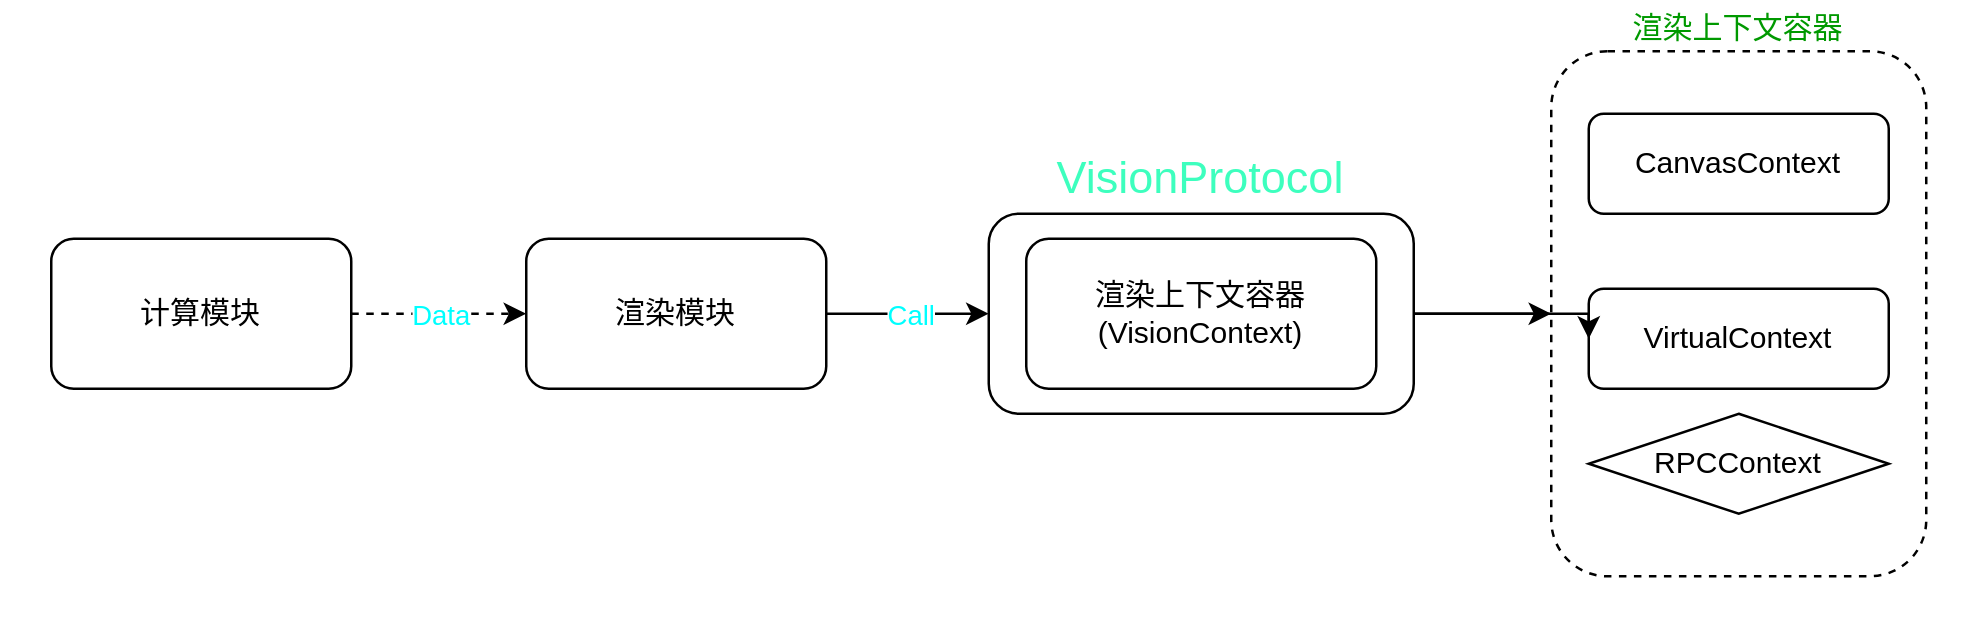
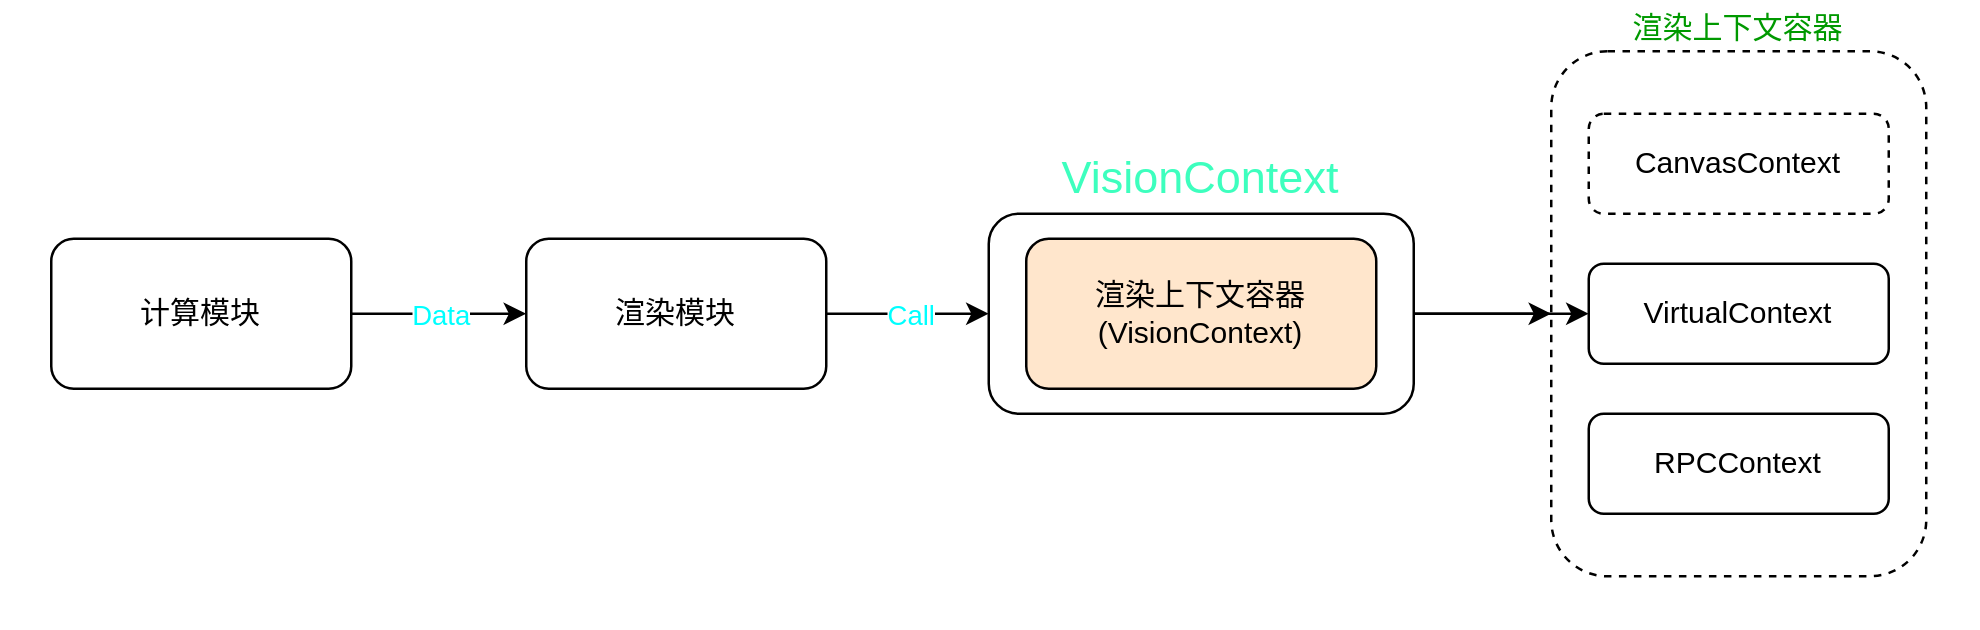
- <mxCell id="8" value="CanvasContext" style="rounded=1;whiteSpace=wrap;html=1;" parent="1" vertex="1"><mxGeometry x="635" y="45" width="120" height="40" as="geometry" /></mxCell>
+ <mxCell id="8" value="CanvasContext" style="rounded=1;whiteSpace=wrap;html=1;dashed=1;" parent="1" vertex="1"><mxGeometry x="635" y="45" width="120" height="40" as="geometry" /></mxCell>
- <mxCell id="5" value="VisionProtocol" style="whiteSpace=wrap;html=1;rounded=1;labelPosition=center;verticalLabelPosition=top;align=center;verticalAlign=bottom;fontSize=18;fontColor=#3DFFBE;" parent="1" vertex="1"><mxGeometry x="395" y="85" width="170" height="80" as="geometry" /></mxCell>
+ <mxCell id="5" value="VisionContext" style="whiteSpace=wrap;html=1;rounded=1;labelPosition=center;verticalLabelPosition=top;align=center;verticalAlign=bottom;fontSize=18;fontColor=#3DFFBE;" parent="1" vertex="1"><mxGeometry x="395" y="85" width="170" height="80" as="geometry" /></mxCell>
- <mxCell id="13" value="" style="endArrow=classic;html=1;rounded=0;exitX=1;exitY=0.5;exitDx=0;exitDy=0;entryX=0;entryY=0.5;entryDx=0;entryDy=0;dashed=1;" edge="1" parent="1" source="2" target="3"><mxGeometry relative="1" as="geometry"><mxPoint x="160" y="190" as="sourcePoint" /><mxPoint x="260" y="190" as="targetPoint" /></mxGeometry></mxCell>
+ <mxCell id="13" value="" style="endArrow=classic;html=1;rounded=0;exitX=1;exitY=0.5;exitDx=0;exitDy=0;entryX=0;entryY=0.5;entryDx=0;entryDy=0;" edge="1" parent="1" source="2" target="3"><mxGeometry relative="1" as="geometry"><mxPoint x="160" y="190" as="sourcePoint" /><mxPoint x="260" y="190" as="targetPoint" /></mxGeometry></mxCell>
- <mxCell id="6" value="渲染上下文容器(VisionContext)" style="rounded=1;whiteSpace=wrap;html=1;" parent="1" vertex="1"><mxGeometry x="410" y="95" width="140" height="60" as="geometry" /></mxCell>
+ <mxCell id="6" value="渲染上下文容器(VisionContext)" style="rounded=1;whiteSpace=wrap;html=1;fillColor=#ffe6cc;" parent="1" vertex="1"><mxGeometry x="410" y="95" width="140" height="60" as="geometry" /></mxCell>
- <mxCell id="9" value="VirtualContext" style="rounded=1;whiteSpace=wrap;html=1;" parent="1" vertex="1"><mxGeometry x="635" y="115" width="120" height="40" as="geometry" /></mxCell>
+ <mxCell id="9" value="VirtualContext" style="rounded=1;whiteSpace=wrap;html=1;" parent="1" vertex="1"><mxGeometry x="635" y="105" width="120" height="40" as="geometry" /></mxCell>
- <mxCell id="10" value="RPCContext" style="rhombus;whiteSpace=wrap;html=1;" parent="1" vertex="1"><mxGeometry x="635" y="165" width="120" height="40" as="geometry" /></mxCell>
+ <mxCell id="10" value="RPCContext" style="rounded=1;whiteSpace=wrap;html=1;" parent="1" vertex="1"><mxGeometry x="635" y="165" width="120" height="40" as="geometry" /></mxCell>
